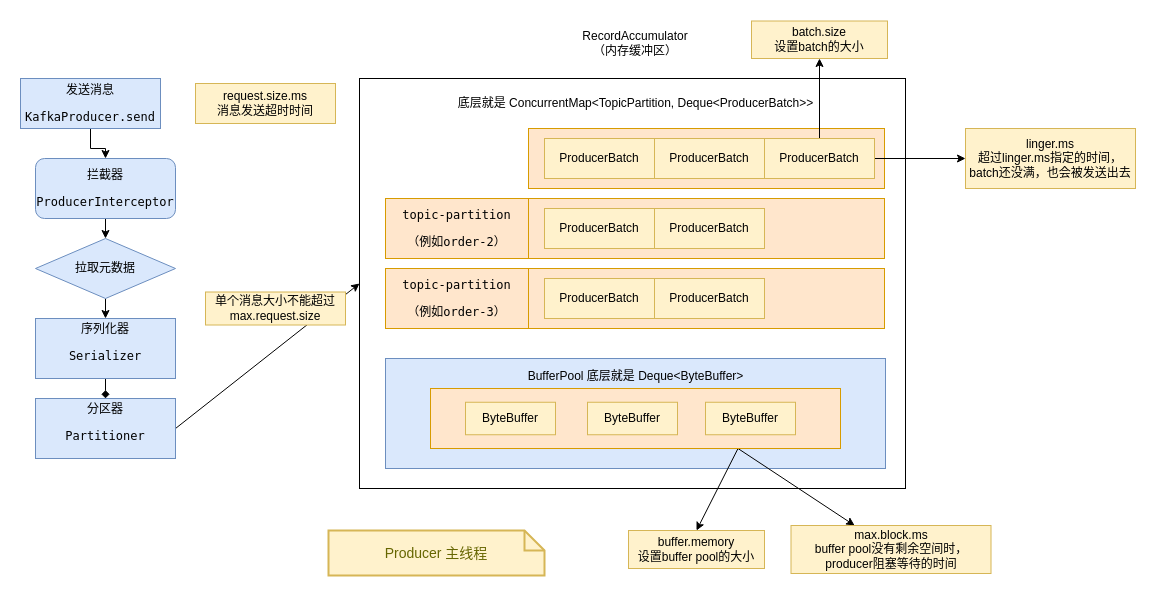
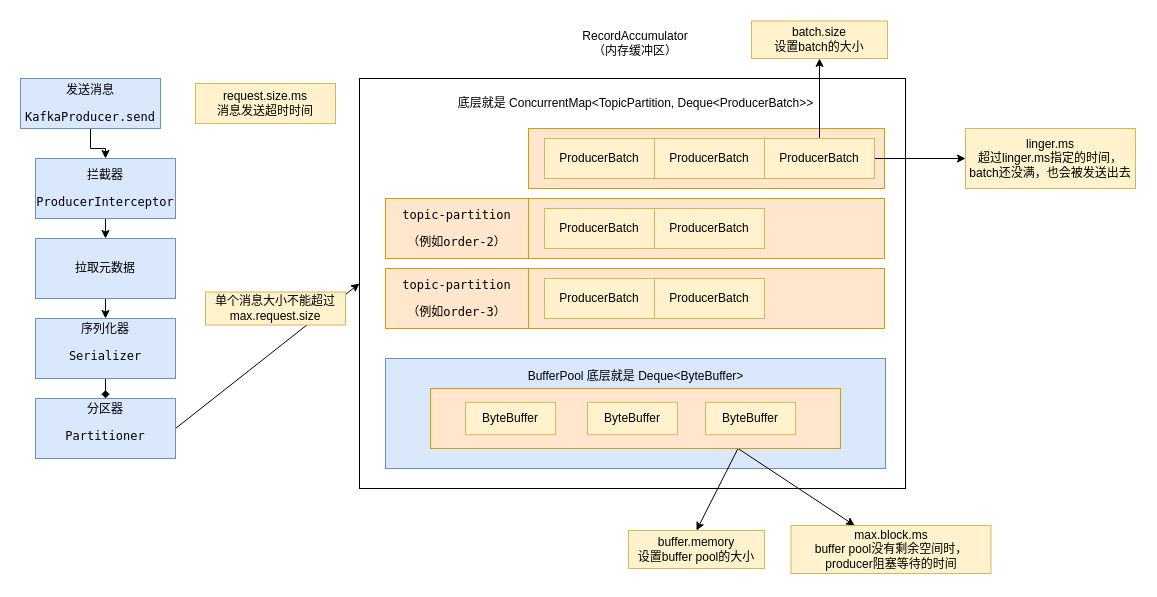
- <mxCell id="9" value="&lt;pre style=&quot;&quot;&gt;拦截器&lt;br&gt;&lt;/pre&gt;&lt;pre style=&quot;&quot;&gt;ProducerInterceptor&lt;/pre&gt;" style="whiteSpace=wrap;html=1;fillColor=#dae8fc;strokeColor=#6c8ebf;rounded=1;" parent="1" vertex="1"><mxGeometry x="35" y="158" width="140" height="60" as="geometry" /></mxCell>
+ <mxCell id="9" value="&lt;pre style=&quot;&quot;&gt;拦截器&lt;br&gt;&lt;/pre&gt;&lt;pre style=&quot;&quot;&gt;ProducerInterceptor&lt;/pre&gt;" style="rounded=0;whiteSpace=wrap;html=1;fillColor=#dae8fc;strokeColor=#6c8ebf;" parent="1" vertex="1"><mxGeometry x="35" y="158" width="140" height="60" as="geometry" /></mxCell>
- <mxCell id="5" value="拉取元数据" style="rhombus;whiteSpace=wrap;html=1;fillColor=#dae8fc;strokeColor=#6c8ebf;" parent="1" vertex="1"><mxGeometry x="35" y="238" width="140" height="60" as="geometry" /></mxCell>
+ <mxCell id="5" value="拉取元数据" style="rounded=0;whiteSpace=wrap;html=1;fillColor=#dae8fc;strokeColor=#6c8ebf;" parent="1" vertex="1"><mxGeometry x="35" y="238" width="140" height="60" as="geometry" /></mxCell>
- <mxCell id="37" value="Producer 主线程" style="shape=note;strokeWidth=2;fontSize=14;size=20;whiteSpace=wrap;html=1;fillColor=#fff2cc;strokeColor=#d6b656;fontColor=#666600;fontFamily=Helvetica;" parent="1" vertex="1"><mxGeometry x="328" y="530" width="216" height="45" as="geometry" /></mxCell>
